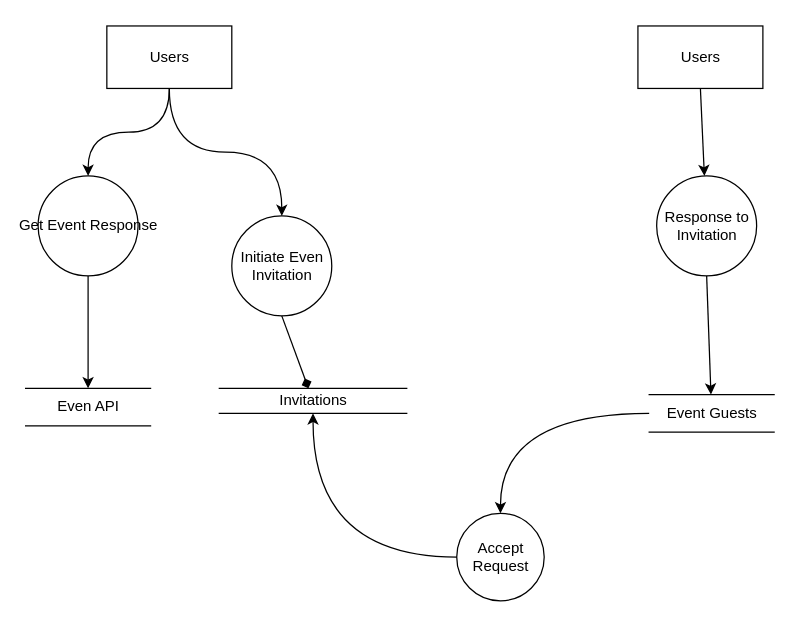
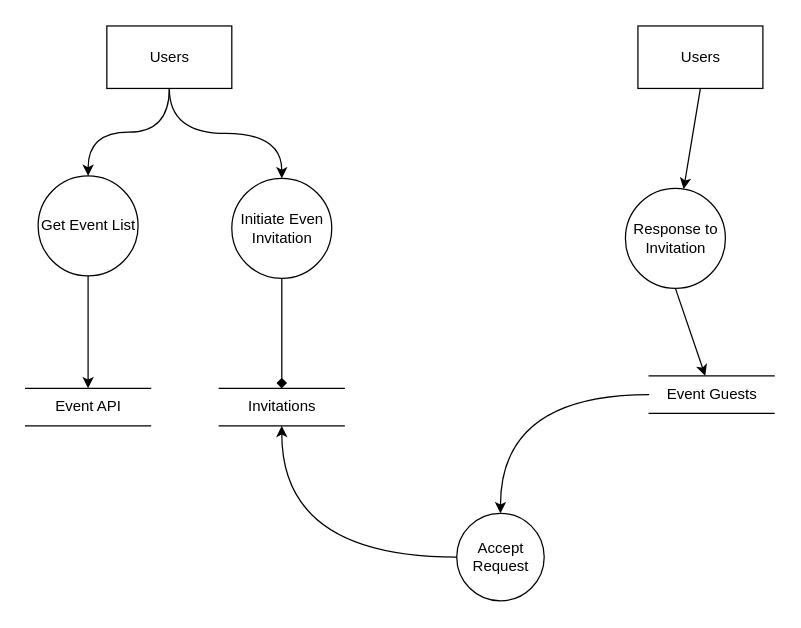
- <mxCell id="5" value="Get Event Response" style="shape=ellipse;html=1;dashed=0;whitespace=wrap;aspect=fixed;perimeter=ellipsePerimeter;" vertex="1" parent="1"><mxGeometry x="30" y="140" width="80" height="80" as="geometry" /></mxCell>
+ <mxCell id="5" value="Get Event List" style="shape=ellipse;html=1;dashed=0;whitespace=wrap;aspect=fixed;perimeter=ellipsePerimeter;" vertex="1" parent="1"><mxGeometry x="30" y="140" width="80" height="80" as="geometry" /></mxCell>
- <mxCell id="9" value="Response to &lt;br&gt;Invitation" style="shape=ellipse;html=1;dashed=0;whitespace=wrap;aspect=fixed;perimeter=ellipsePerimeter;" vertex="1" parent="1"><mxGeometry x="525" y="140" width="80" height="80" as="geometry" /></mxCell>
+ <mxCell id="9" value="Response to &lt;br&gt;Invitation" style="shape=ellipse;html=1;dashed=0;whitespace=wrap;aspect=fixed;perimeter=ellipsePerimeter;" vertex="1" parent="1"><mxGeometry x="500" y="150" width="80" height="80" as="geometry" /></mxCell>
- <mxCell id="13" value="Initiate Even&lt;br&gt;Invitation" style="shape=ellipse;html=1;dashed=0;whitespace=wrap;aspect=fixed;perimeter=ellipsePerimeter;" vertex="1" parent="1"><mxGeometry x="185" y="172" width="80" height="80" as="geometry" /></mxCell>
+ <mxCell id="13" value="Initiate Even&lt;br&gt;Invitation" style="shape=ellipse;html=1;dashed=0;whitespace=wrap;aspect=fixed;perimeter=ellipsePerimeter;" vertex="1" parent="1"><mxGeometry x="185" y="142" width="80" height="80" as="geometry" /></mxCell>
- <mxCell id="12" value="Invitations" style="html=1;dashed=0;whitespace=wrap;shape=partialRectangle;right=0;left=0;" vertex="1" parent="1"><mxGeometry x="175" y="310" width="150" height="20" as="geometry" /></mxCell>
+ <mxCell id="12" value="Invitations" style="html=1;dashed=0;whitespace=wrap;shape=partialRectangle;right=0;left=0;" vertex="1" parent="1"><mxGeometry x="175" y="310" width="100" height="30" as="geometry" /></mxCell>
- <mxCell id="2" value="Even API" style="html=1;dashed=0;whitespace=wrap;shape=partialRectangle;right=0;left=0;" vertex="1" parent="1"><mxGeometry x="20" y="310" width="100" height="30" as="geometry" /></mxCell>
+ <mxCell id="2" value="Event API" style="html=1;dashed=0;whitespace=wrap;shape=partialRectangle;right=0;left=0;" vertex="1" parent="1"><mxGeometry x="20" y="310" width="100" height="30" as="geometry" /></mxCell>
- <mxCell id="7" value="Event Guests" style="html=1;dashed=0;whitespace=wrap;shape=partialRectangle;right=0;left=0;" vertex="1" parent="1"><mxGeometry x="519" y="315" width="100" height="30" as="geometry" /></mxCell>
+ <mxCell id="7" value="Event Guests" style="html=1;dashed=0;whitespace=wrap;shape=partialRectangle;right=0;left=0;" vertex="1" parent="1"><mxGeometry x="519" y="300" width="100" height="30" as="geometry" /></mxCell>
